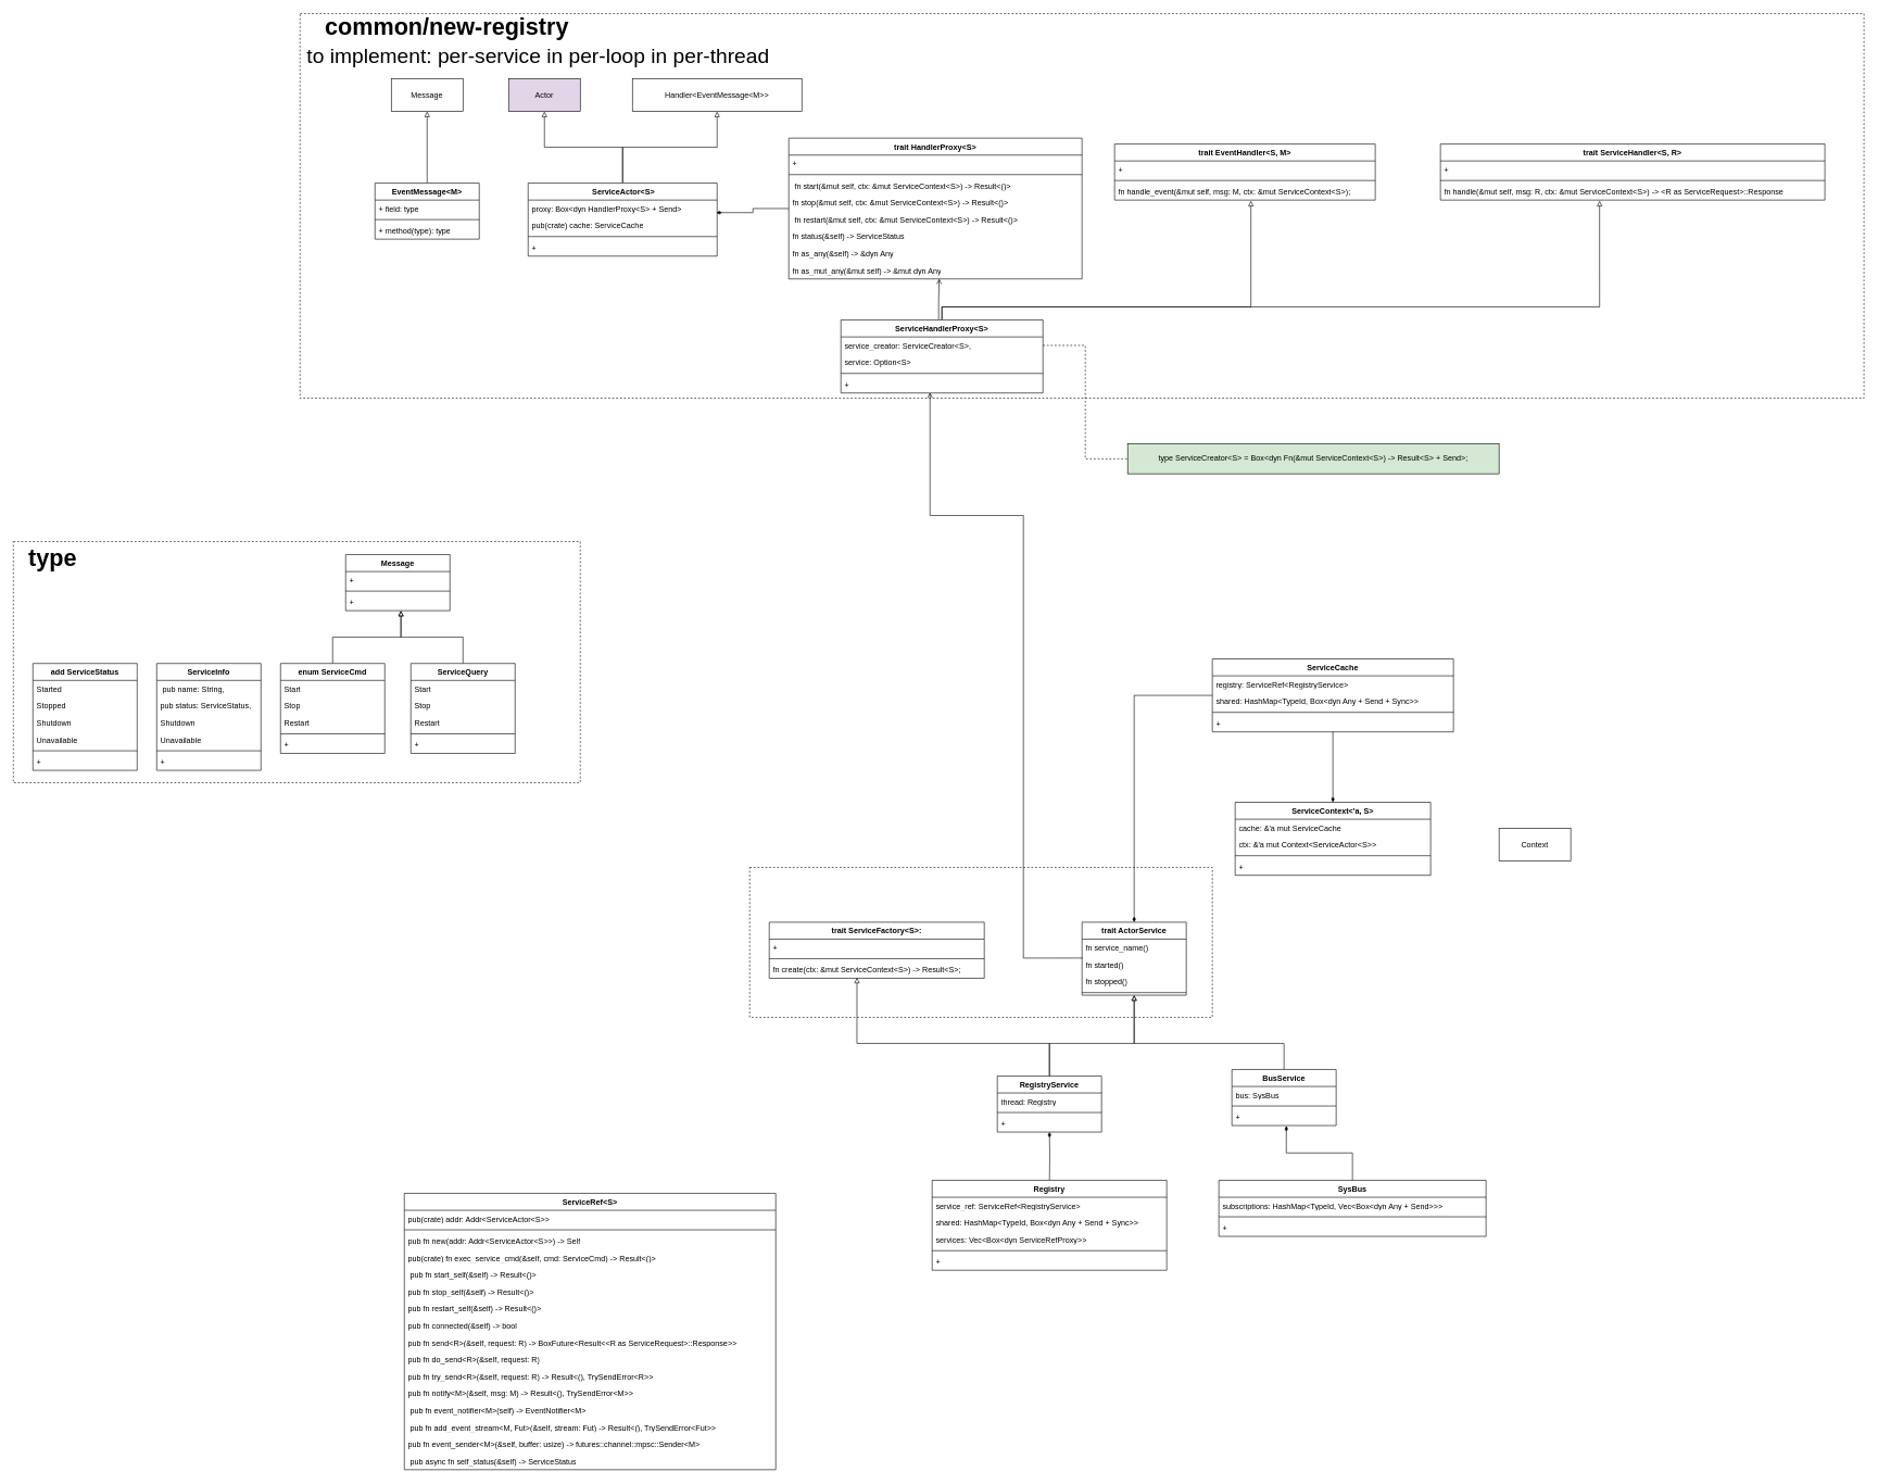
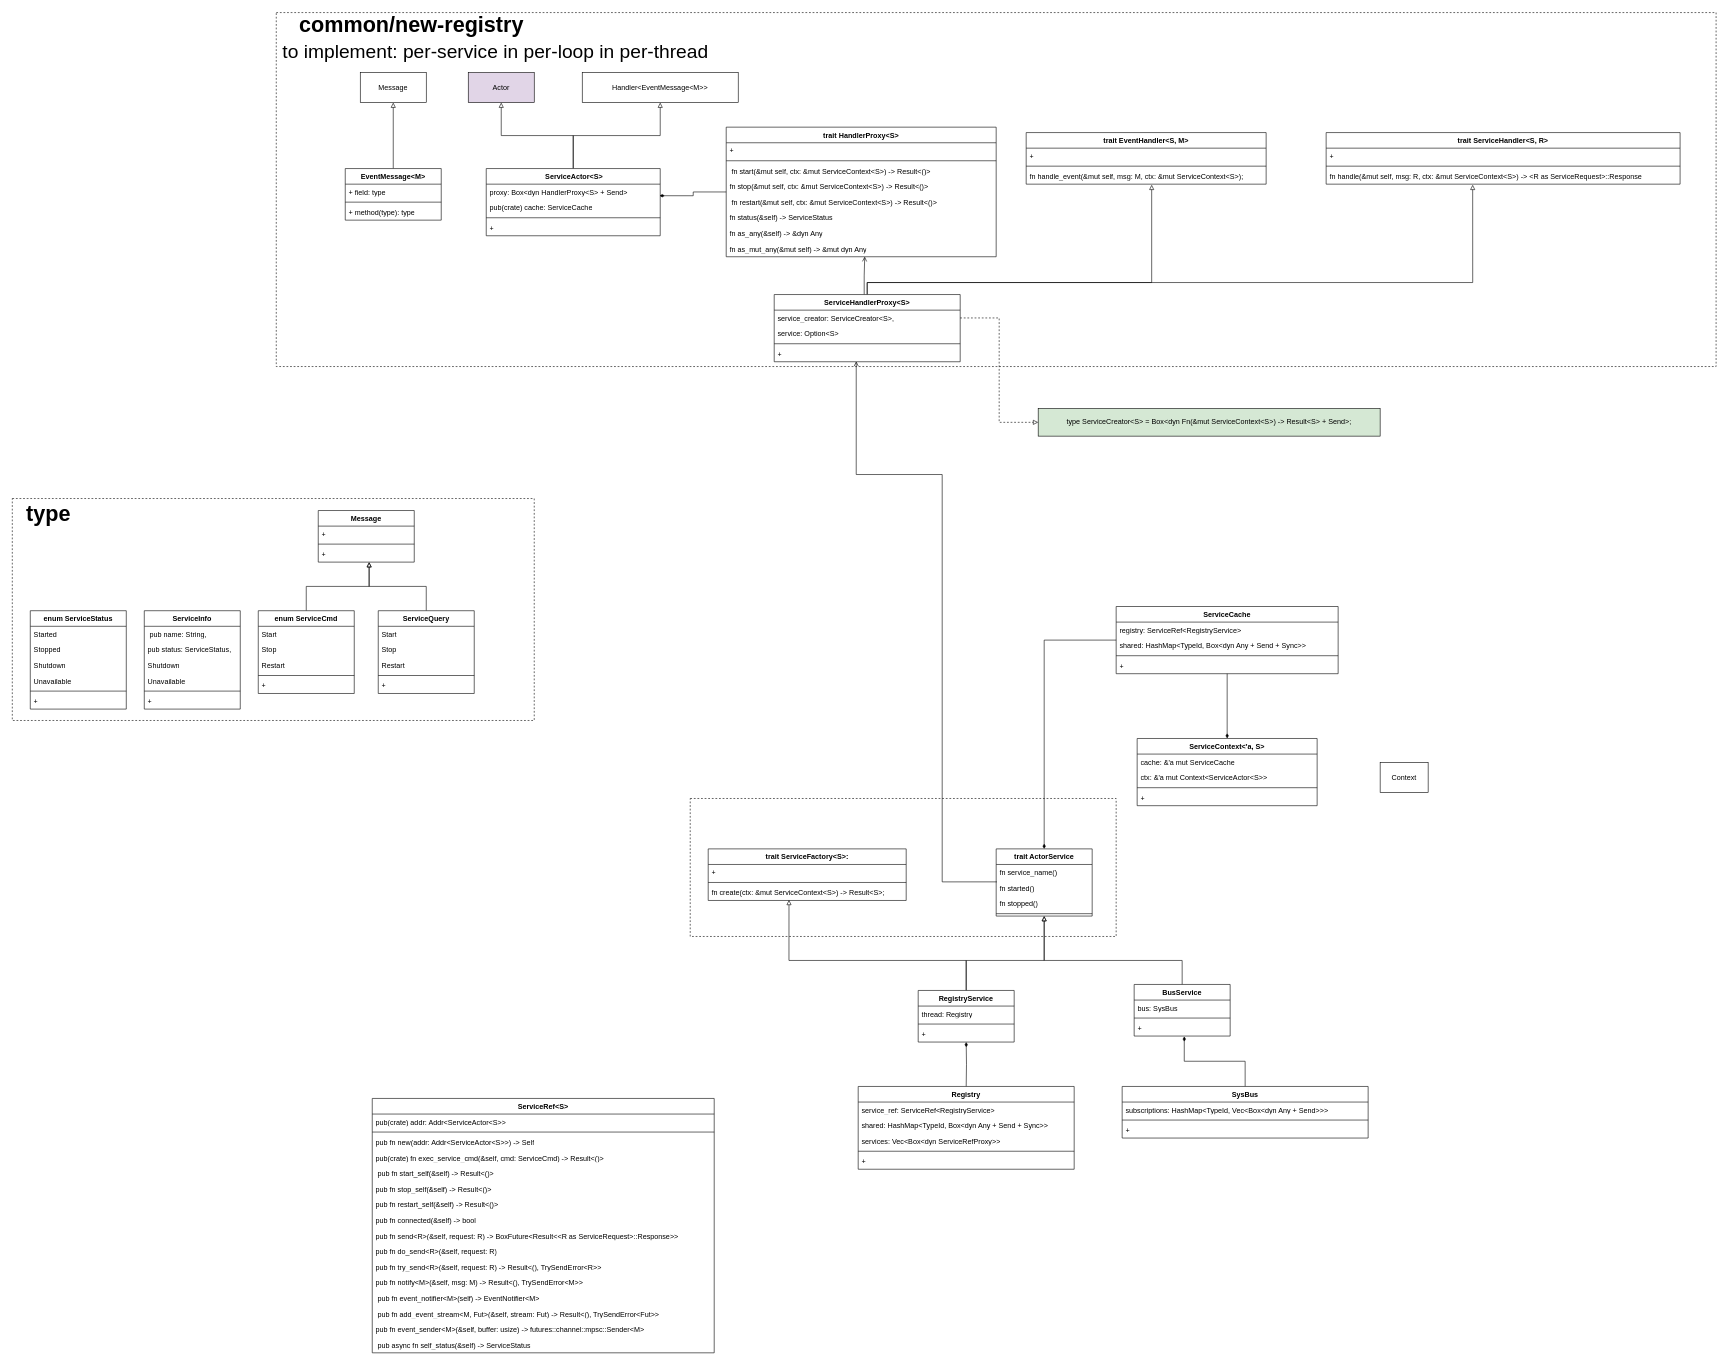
- <mxCell id="136" style="edgeStyle=orthogonalEdgeStyle;rounded=0;orthogonalLoop=1;jettySize=auto;html=1;entryX=0;entryY=0.5;entryDx=0;entryDy=0;endArrow=none;endFill=0;dashed=1;" parent="1" source="131" target="135" edge="1"><mxGeometry relative="1" as="geometry" /></mxCell>
+ <mxCell id="136" style="edgeStyle=orthogonalEdgeStyle;rounded=0;orthogonalLoop=1;jettySize=auto;html=1;entryX=0;entryY=0.5;entryDx=0;entryDy=0;endArrow=block;endFill=0;dashed=1;" parent="1" source="131" target="135" edge="1"><mxGeometry relative="1" as="geometry" /></mxCell>
- <mxCell id="75" value="add ServiceStatus" style="swimlane;fontStyle=1;align=center;verticalAlign=top;childLayout=stackLayout;horizontal=1;startSize=26;horizontalStack=0;resizeParent=1;resizeParentMax=0;resizeLast=0;collapsible=1;marginBottom=0;whiteSpace=wrap;html=1;" parent="1" vertex="1"><mxGeometry x="50" y="1017" width="160" height="164" as="geometry" /></mxCell>
+ <mxCell id="75" value="enum ServiceStatus" style="swimlane;fontStyle=1;align=center;verticalAlign=top;childLayout=stackLayout;horizontal=1;startSize=26;horizontalStack=0;resizeParent=1;resizeParentMax=0;resizeLast=0;collapsible=1;marginBottom=0;whiteSpace=wrap;html=1;" parent="1" vertex="1"><mxGeometry x="50" y="1017" width="160" height="164" as="geometry" /></mxCell>
- <mxCell id="137" value="Context" style="html=1;whiteSpace=wrap;" parent="1" vertex="1"><mxGeometry x="2300" y="1270" width="110" height="50" as="geometry" /></mxCell>
+ <mxCell id="137" value="Context" style="html=1;whiteSpace=wrap;" parent="1" vertex="1"><mxGeometry x="2300" y="1270" width="80" height="50" as="geometry" /></mxCell>
